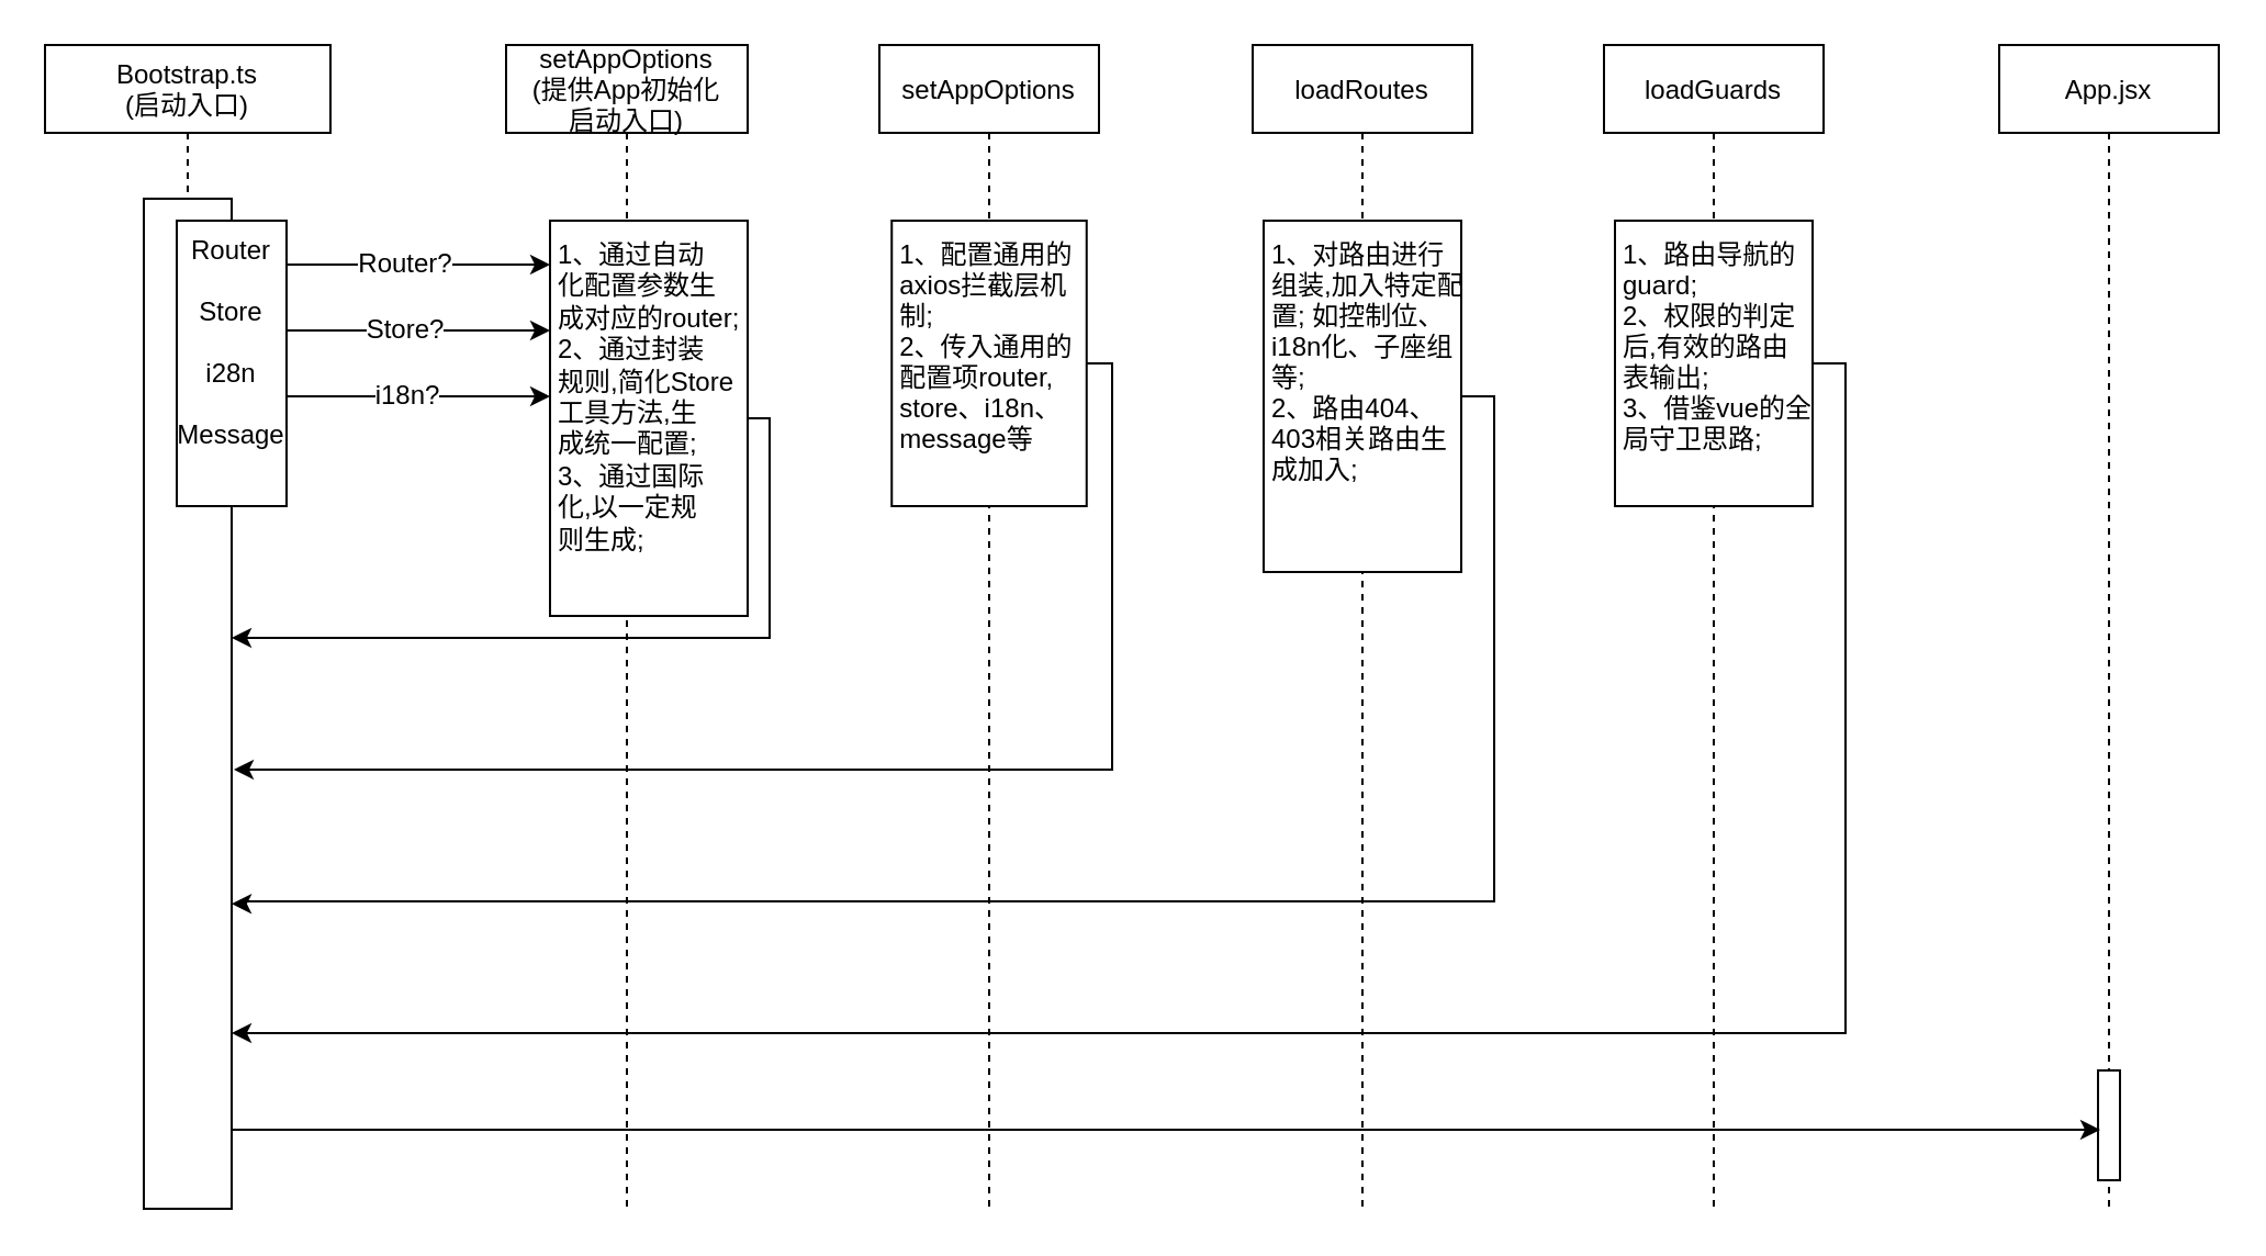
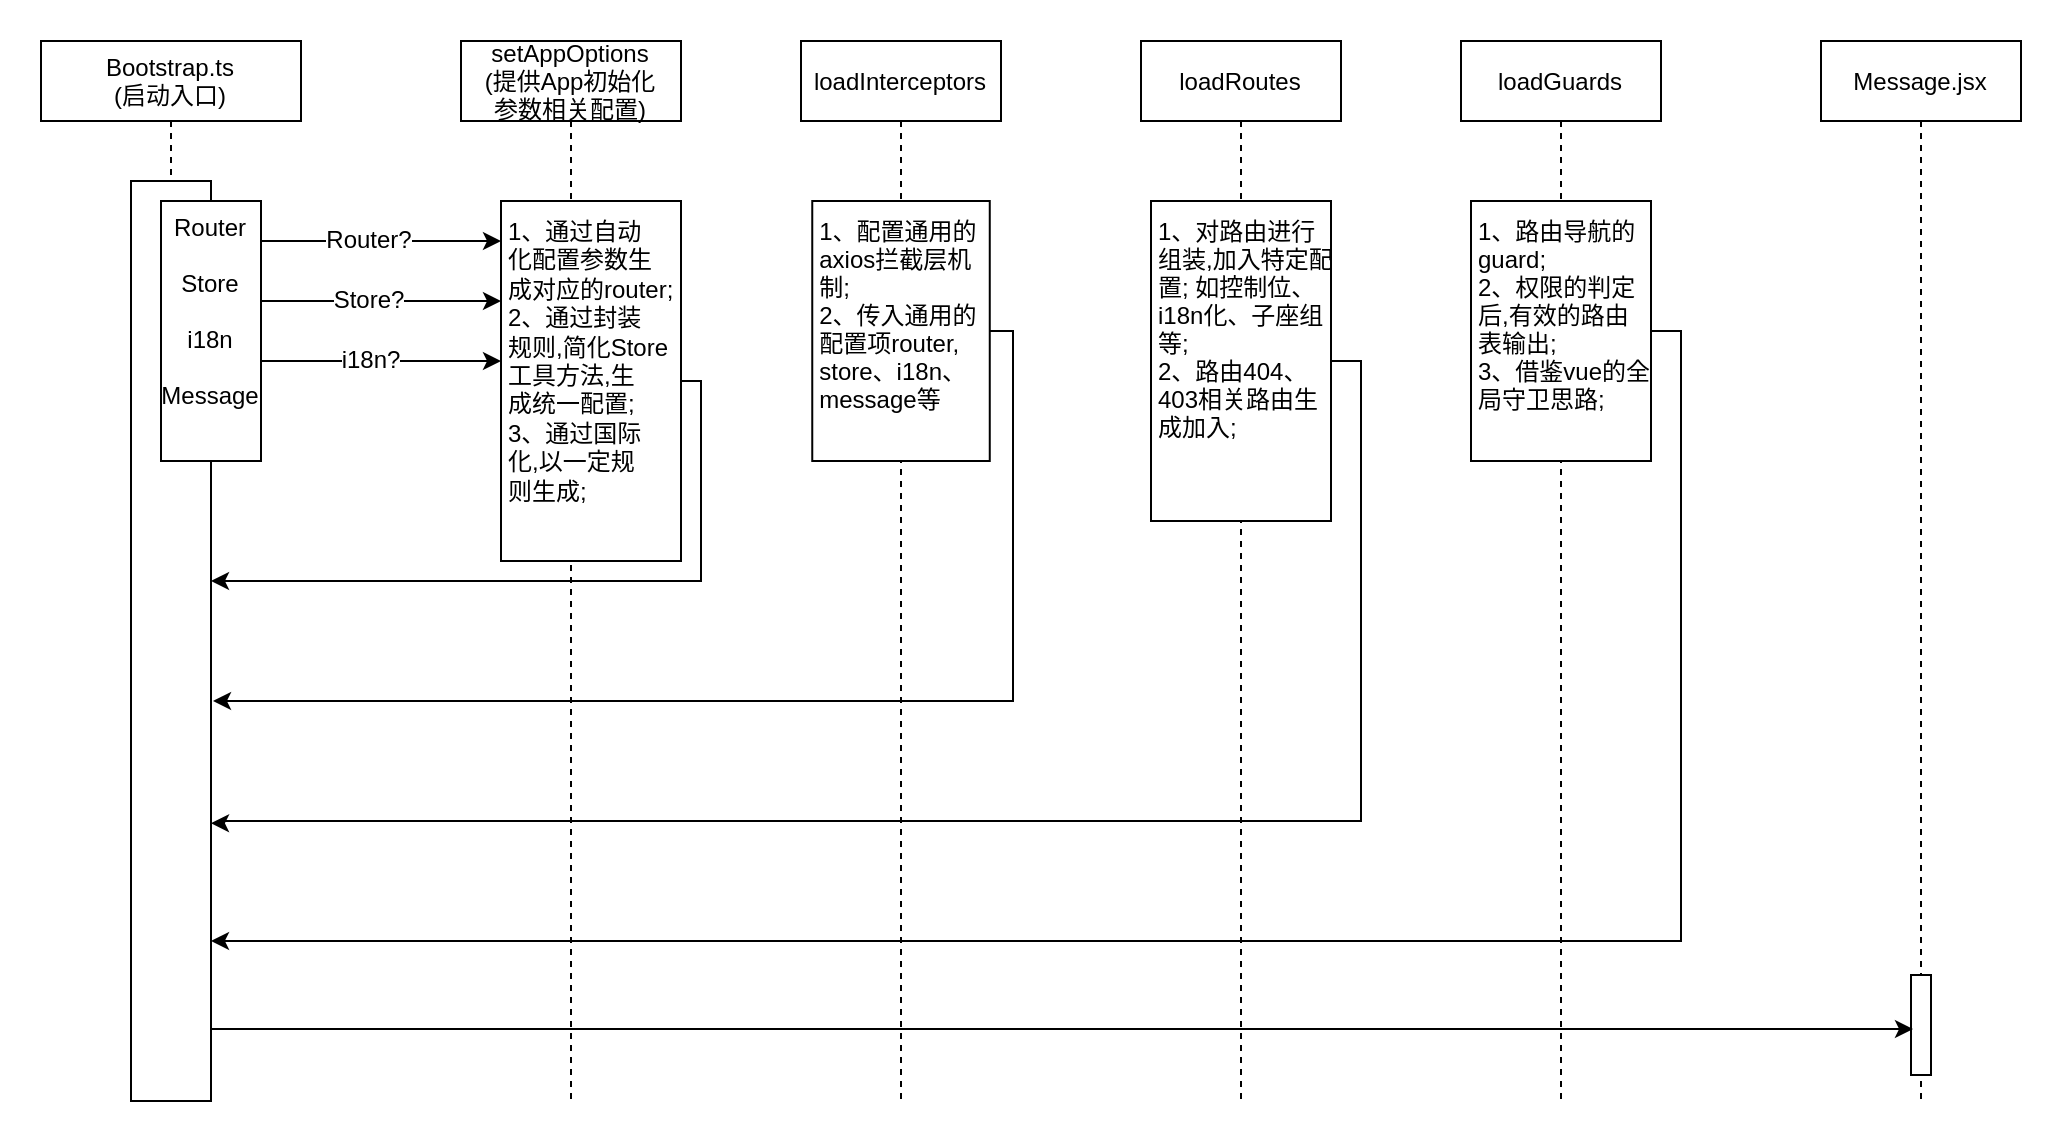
- <mxCell id="5" value="setAppOptions&#10;(提供App初始化&#10;启动入口)" style="shape=umlLifeline;perimeter=lifelinePerimeter;container=1;collapsible=0;recursiveResize=0;rounded=0;shadow=0;strokeWidth=1;" parent="1" vertex="1"><mxGeometry x="230" y="20" width="110" height="530" as="geometry" /></mxCell>
+ <mxCell id="5" value="setAppOptions&#10;(提供App初始化&#10;参数相关配置)" style="shape=umlLifeline;perimeter=lifelinePerimeter;container=1;collapsible=0;recursiveResize=0;rounded=0;shadow=0;strokeWidth=1;" parent="1" vertex="1"><mxGeometry x="230" y="20" width="110" height="530" as="geometry" /></mxCell>
- <mxCell id="7" value="setAppOptions" style="shape=umlLifeline;perimeter=lifelinePerimeter;container=1;collapsible=0;recursiveResize=0;rounded=0;shadow=0;strokeWidth=1;" vertex="1" parent="1"><mxGeometry x="400" y="20" width="100" height="530" as="geometry" /></mxCell>
+ <mxCell id="7" value="loadInterceptors" style="shape=umlLifeline;perimeter=lifelinePerimeter;container=1;collapsible=0;recursiveResize=0;rounded=0;shadow=0;strokeWidth=1;" vertex="1" parent="1"><mxGeometry x="400" y="20" width="100" height="530" as="geometry" /></mxCell>
- <mxCell id="23" value="App.jsx" style="shape=umlLifeline;perimeter=lifelinePerimeter;container=1;collapsible=0;recursiveResize=0;rounded=0;shadow=0;strokeWidth=1;" vertex="1" parent="1"><mxGeometry x="910" y="20" width="100" height="530" as="geometry" /></mxCell>
+ <mxCell id="23" value="Message.jsx" style="shape=umlLifeline;perimeter=lifelinePerimeter;container=1;collapsible=0;recursiveResize=0;rounded=0;shadow=0;strokeWidth=1;" vertex="1" parent="1"><mxGeometry x="910" y="20" width="100" height="530" as="geometry" /></mxCell>
- <mxCell id="4" value="Router&#10;&#10;Store&#10;&#10;i28n&#10;&#10;Message" style="points=[];perimeter=orthogonalPerimeter;rounded=0;shadow=0;strokeWidth=1;verticalAlign=top;" parent="2" vertex="1"><mxGeometry x="60" y="80" width="50" height="130" as="geometry" /></mxCell>
+ <mxCell id="4" value="Router&#10;&#10;Store&#10;&#10;i18n&#10;&#10;Message" style="points=[];perimeter=orthogonalPerimeter;rounded=0;shadow=0;strokeWidth=1;verticalAlign=top;" parent="2" vertex="1"><mxGeometry x="60" y="80" width="50" height="130" as="geometry" /></mxCell>
